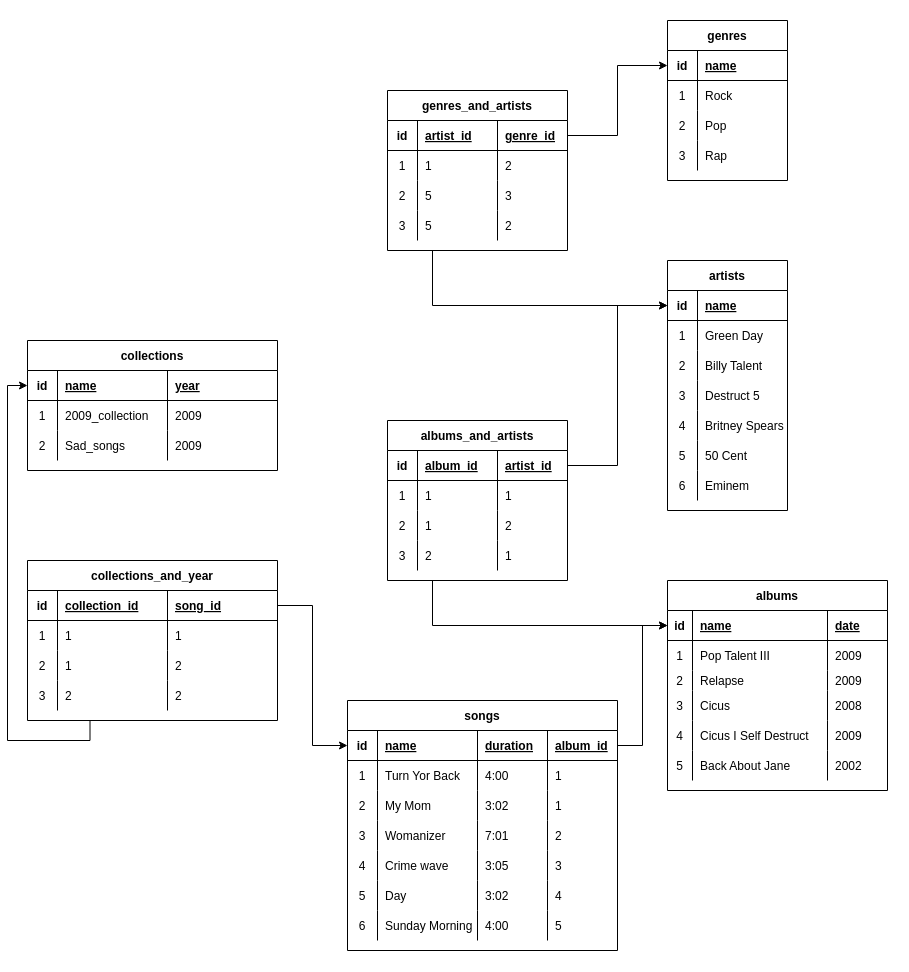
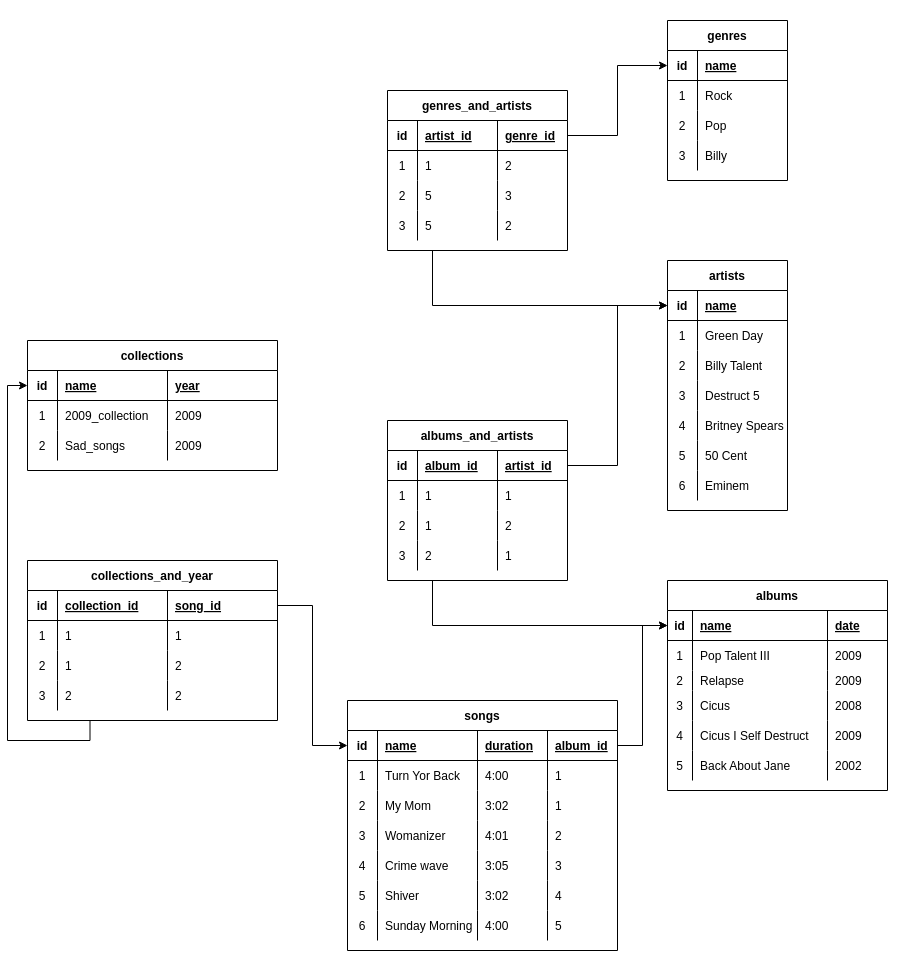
- <mxCell id="50" value="Rap" style="shape=partialRectangle;connectable=0;fillColor=none;top=0;left=0;bottom=0;right=0;align=left;spacingLeft=6;overflow=hidden;" parent="48" vertex="1"><mxGeometry x="30" width="90" height="30" as="geometry"><mxRectangle width="90" height="30" as="alternateBounds" /></mxGeometry></mxCell>
+ <mxCell id="50" value="Billy" style="shape=partialRectangle;connectable=0;fillColor=none;top=0;left=0;bottom=0;right=0;align=left;spacingLeft=6;overflow=hidden;" parent="48" vertex="1"><mxGeometry x="30" width="90" height="30" as="geometry"><mxRectangle width="90" height="30" as="alternateBounds" /></mxGeometry></mxCell>
- <mxCell id="21" value="7:01" style="shape=partialRectangle;connectable=0;fillColor=none;top=0;left=0;bottom=0;right=0;align=left;spacingLeft=6;overflow=hidden;" parent="18" vertex="1"><mxGeometry x="130" width="70" height="30" as="geometry"><mxRectangle width="70" height="30" as="alternateBounds" /></mxGeometry></mxCell>
+ <mxCell id="21" value="4:01" style="shape=partialRectangle;connectable=0;fillColor=none;top=0;left=0;bottom=0;right=0;align=left;spacingLeft=6;overflow=hidden;" parent="18" vertex="1"><mxGeometry x="130" width="70" height="30" as="geometry"><mxRectangle width="70" height="30" as="alternateBounds" /></mxGeometry></mxCell>
- <mxCell id="30" value="Day" style="shape=partialRectangle;connectable=0;fillColor=none;top=0;left=0;bottom=0;right=0;align=left;spacingLeft=6;overflow=hidden;" parent="28" vertex="1"><mxGeometry x="30" width="100" height="30" as="geometry"><mxRectangle width="100" height="30" as="alternateBounds" /></mxGeometry></mxCell>
+ <mxCell id="30" value="Shiver" style="shape=partialRectangle;connectable=0;fillColor=none;top=0;left=0;bottom=0;right=0;align=left;spacingLeft=6;overflow=hidden;" parent="28" vertex="1"><mxGeometry x="30" width="100" height="30" as="geometry"><mxRectangle width="100" height="30" as="alternateBounds" /></mxGeometry></mxCell>
